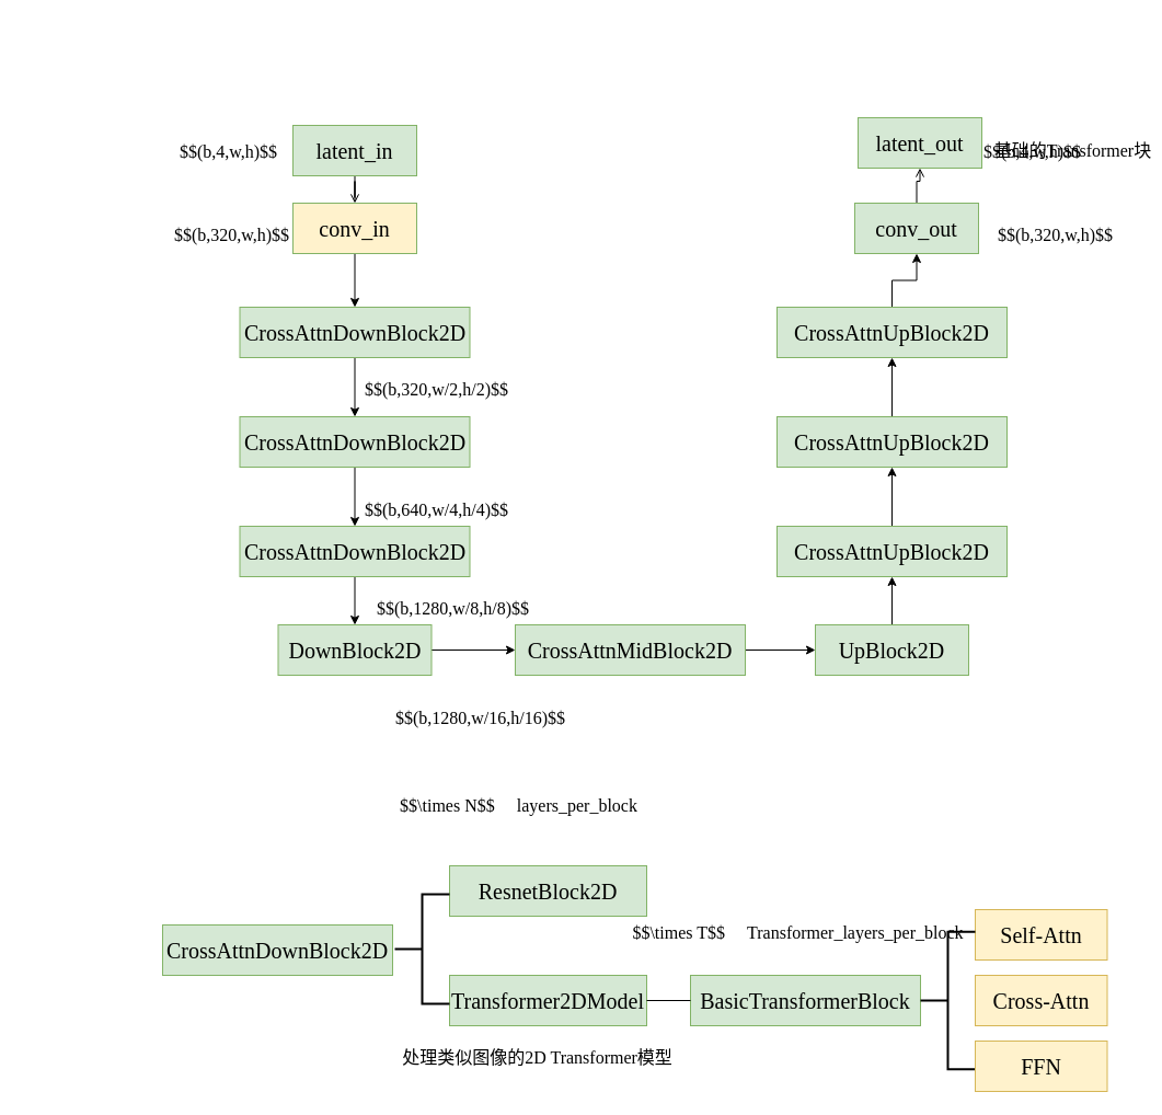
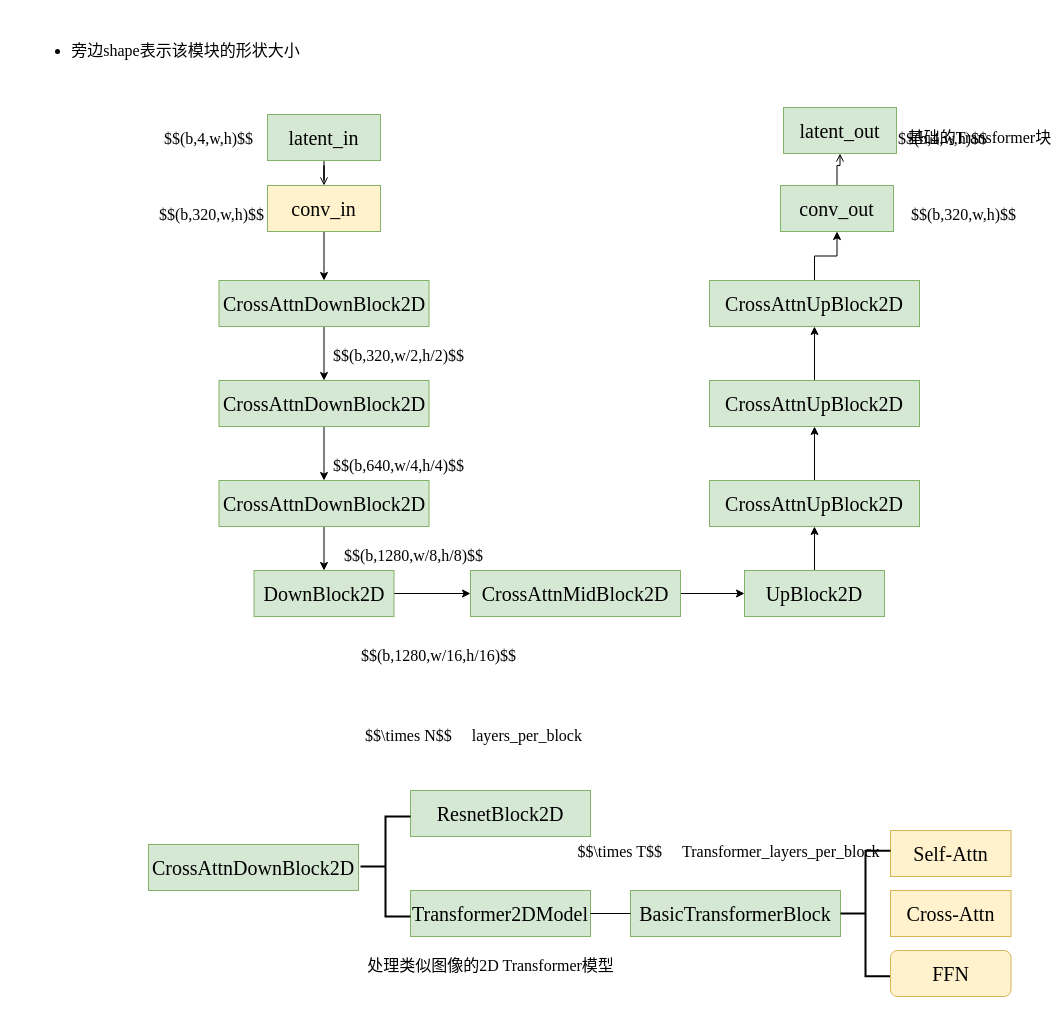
+ <mxCell id="49" value="&lt;ul&gt;&lt;li&gt;旁边shape表示该模块的形状大小&lt;/li&gt;&lt;/ul&gt;" style="text;html=1;align=center;verticalAlign=middle;resizable=0;points=[];autosize=1;fontFamily=Times New Roman;fontSize=16;" vertex="1" parent="1"><mxGeometry x="20" width="290" height="60" as="geometry" y="20" /></mxCell>
- <mxCell id="39" value="&lt;font face=&quot;Times New Roman&quot;&gt;&lt;span style=&quot;font-size: 20px;&quot;&gt;FFN&lt;/span&gt;&lt;/font&gt;" style="rounded=0;whiteSpace=wrap;html=1;fillColor=#fff2cc;strokeColor=#d6b656;" vertex="1" parent="1"><mxGeometry x="890" y="950" width="120.5" height="46" as="geometry" /></mxCell>
+ <mxCell id="39" value="&lt;font face=&quot;Times New Roman&quot;&gt;&lt;span style=&quot;font-size: 20px;&quot;&gt;FFN&lt;/span&gt;&lt;/font&gt;" style="whiteSpace=wrap;html=1;fillColor=#fff2cc;strokeColor=#d6b656;rounded=1;" vertex="1" parent="1"><mxGeometry x="890" y="950" width="120.5" height="46" as="geometry" /></mxCell>
